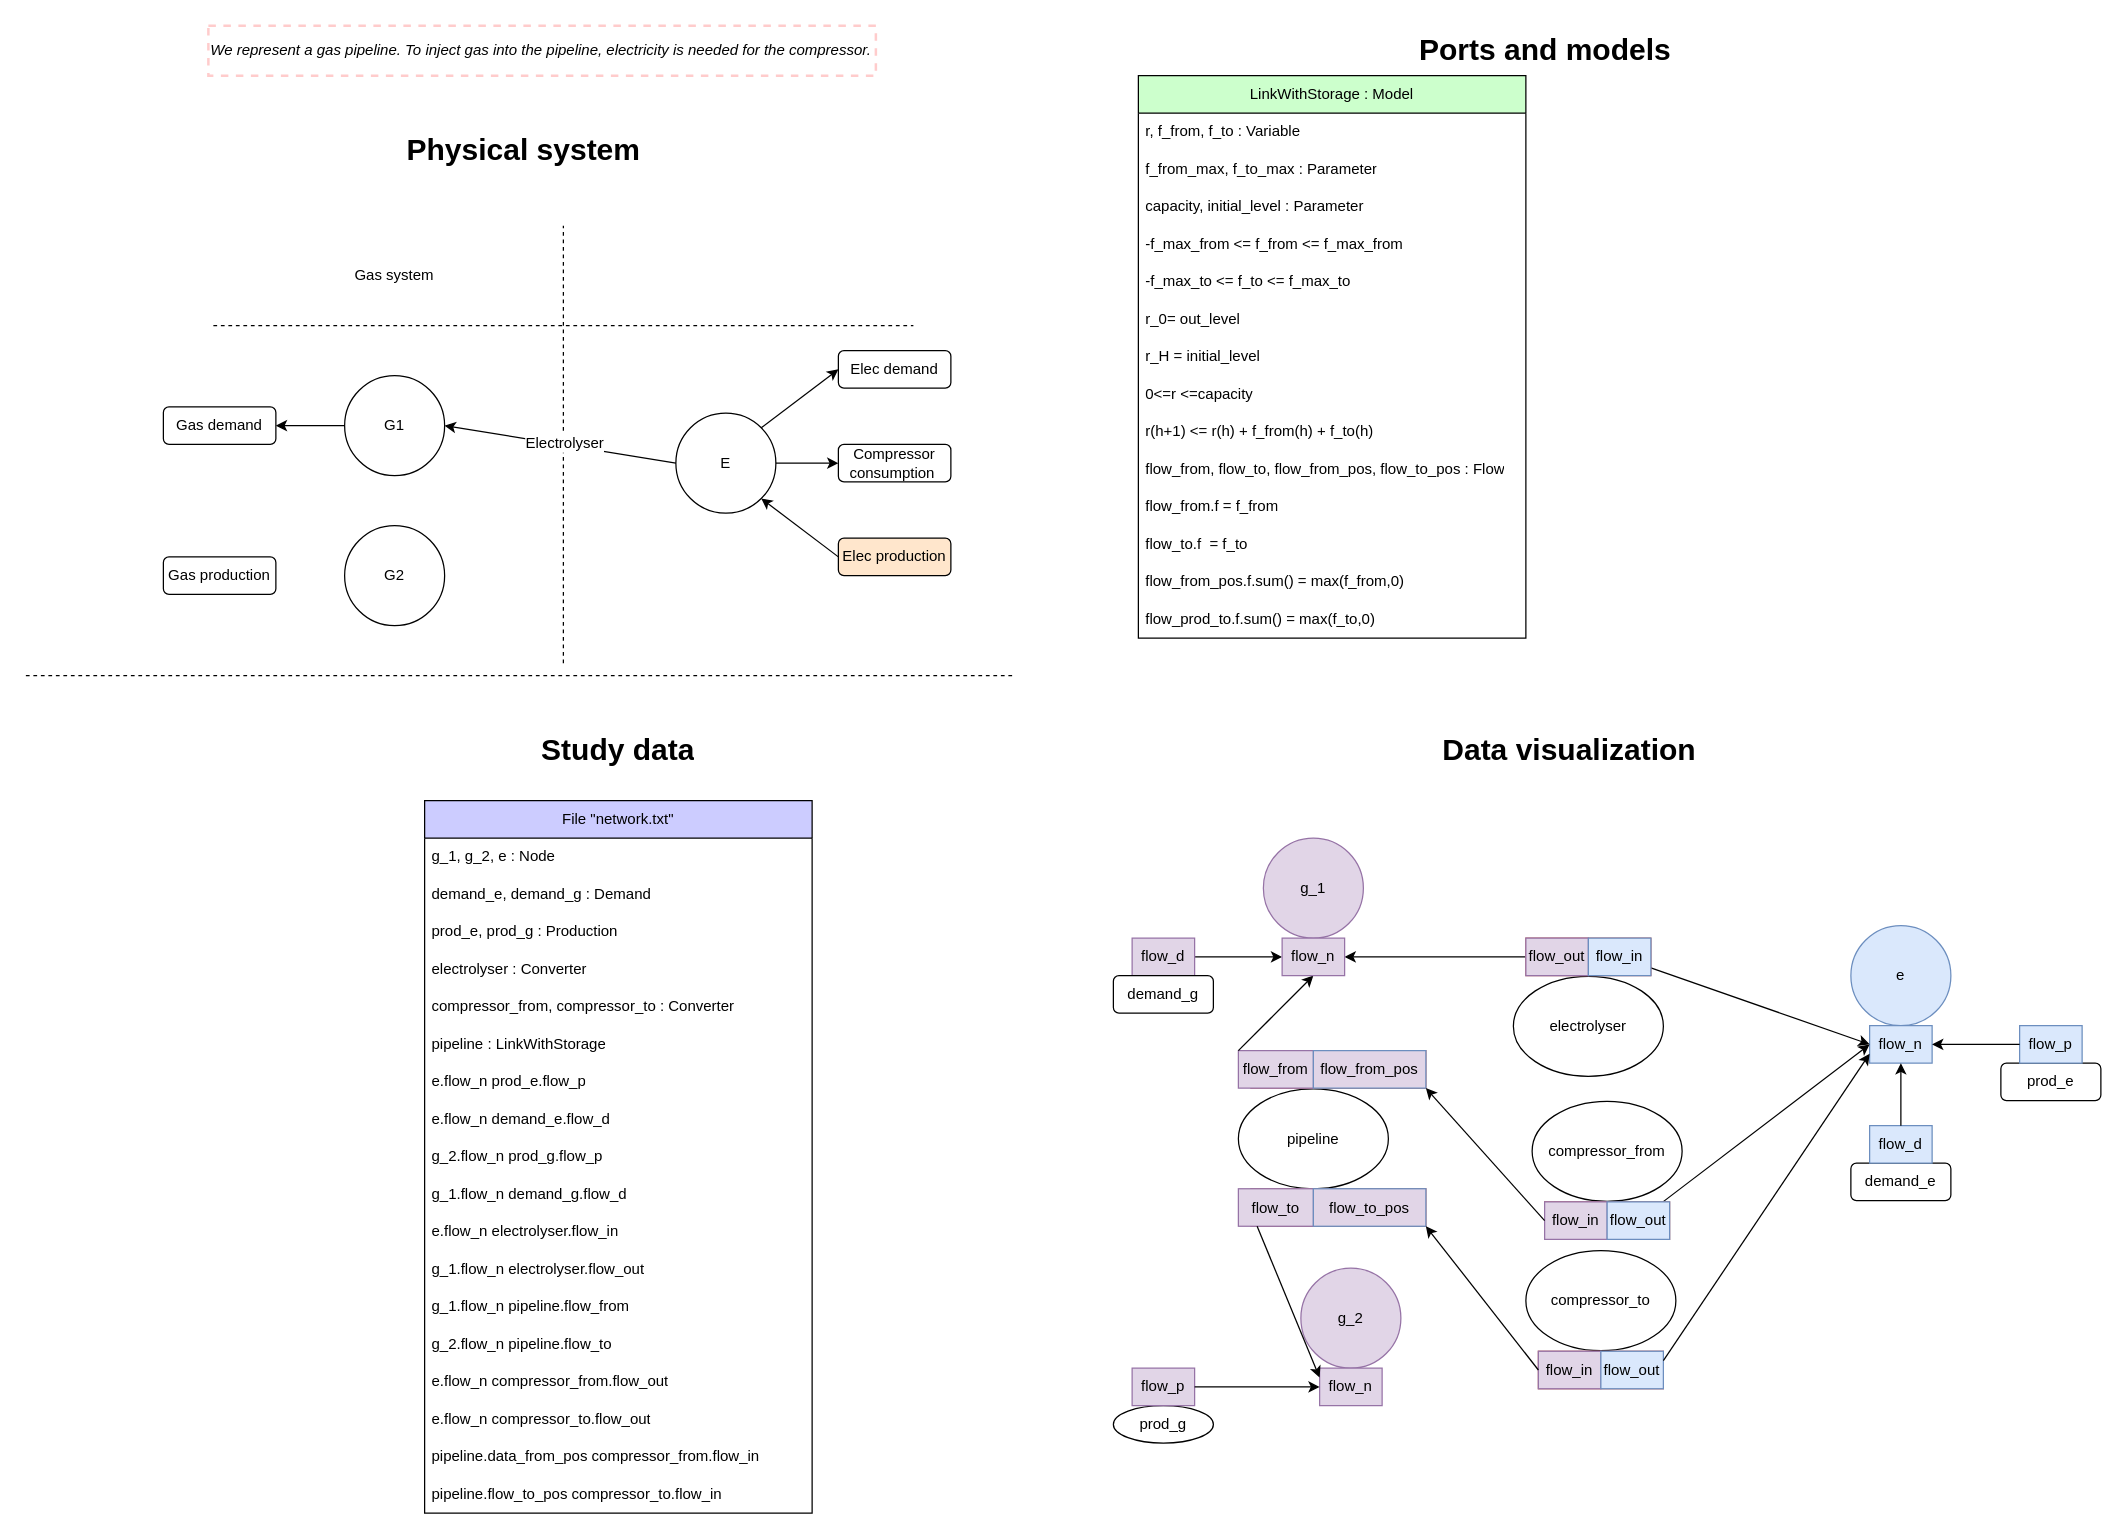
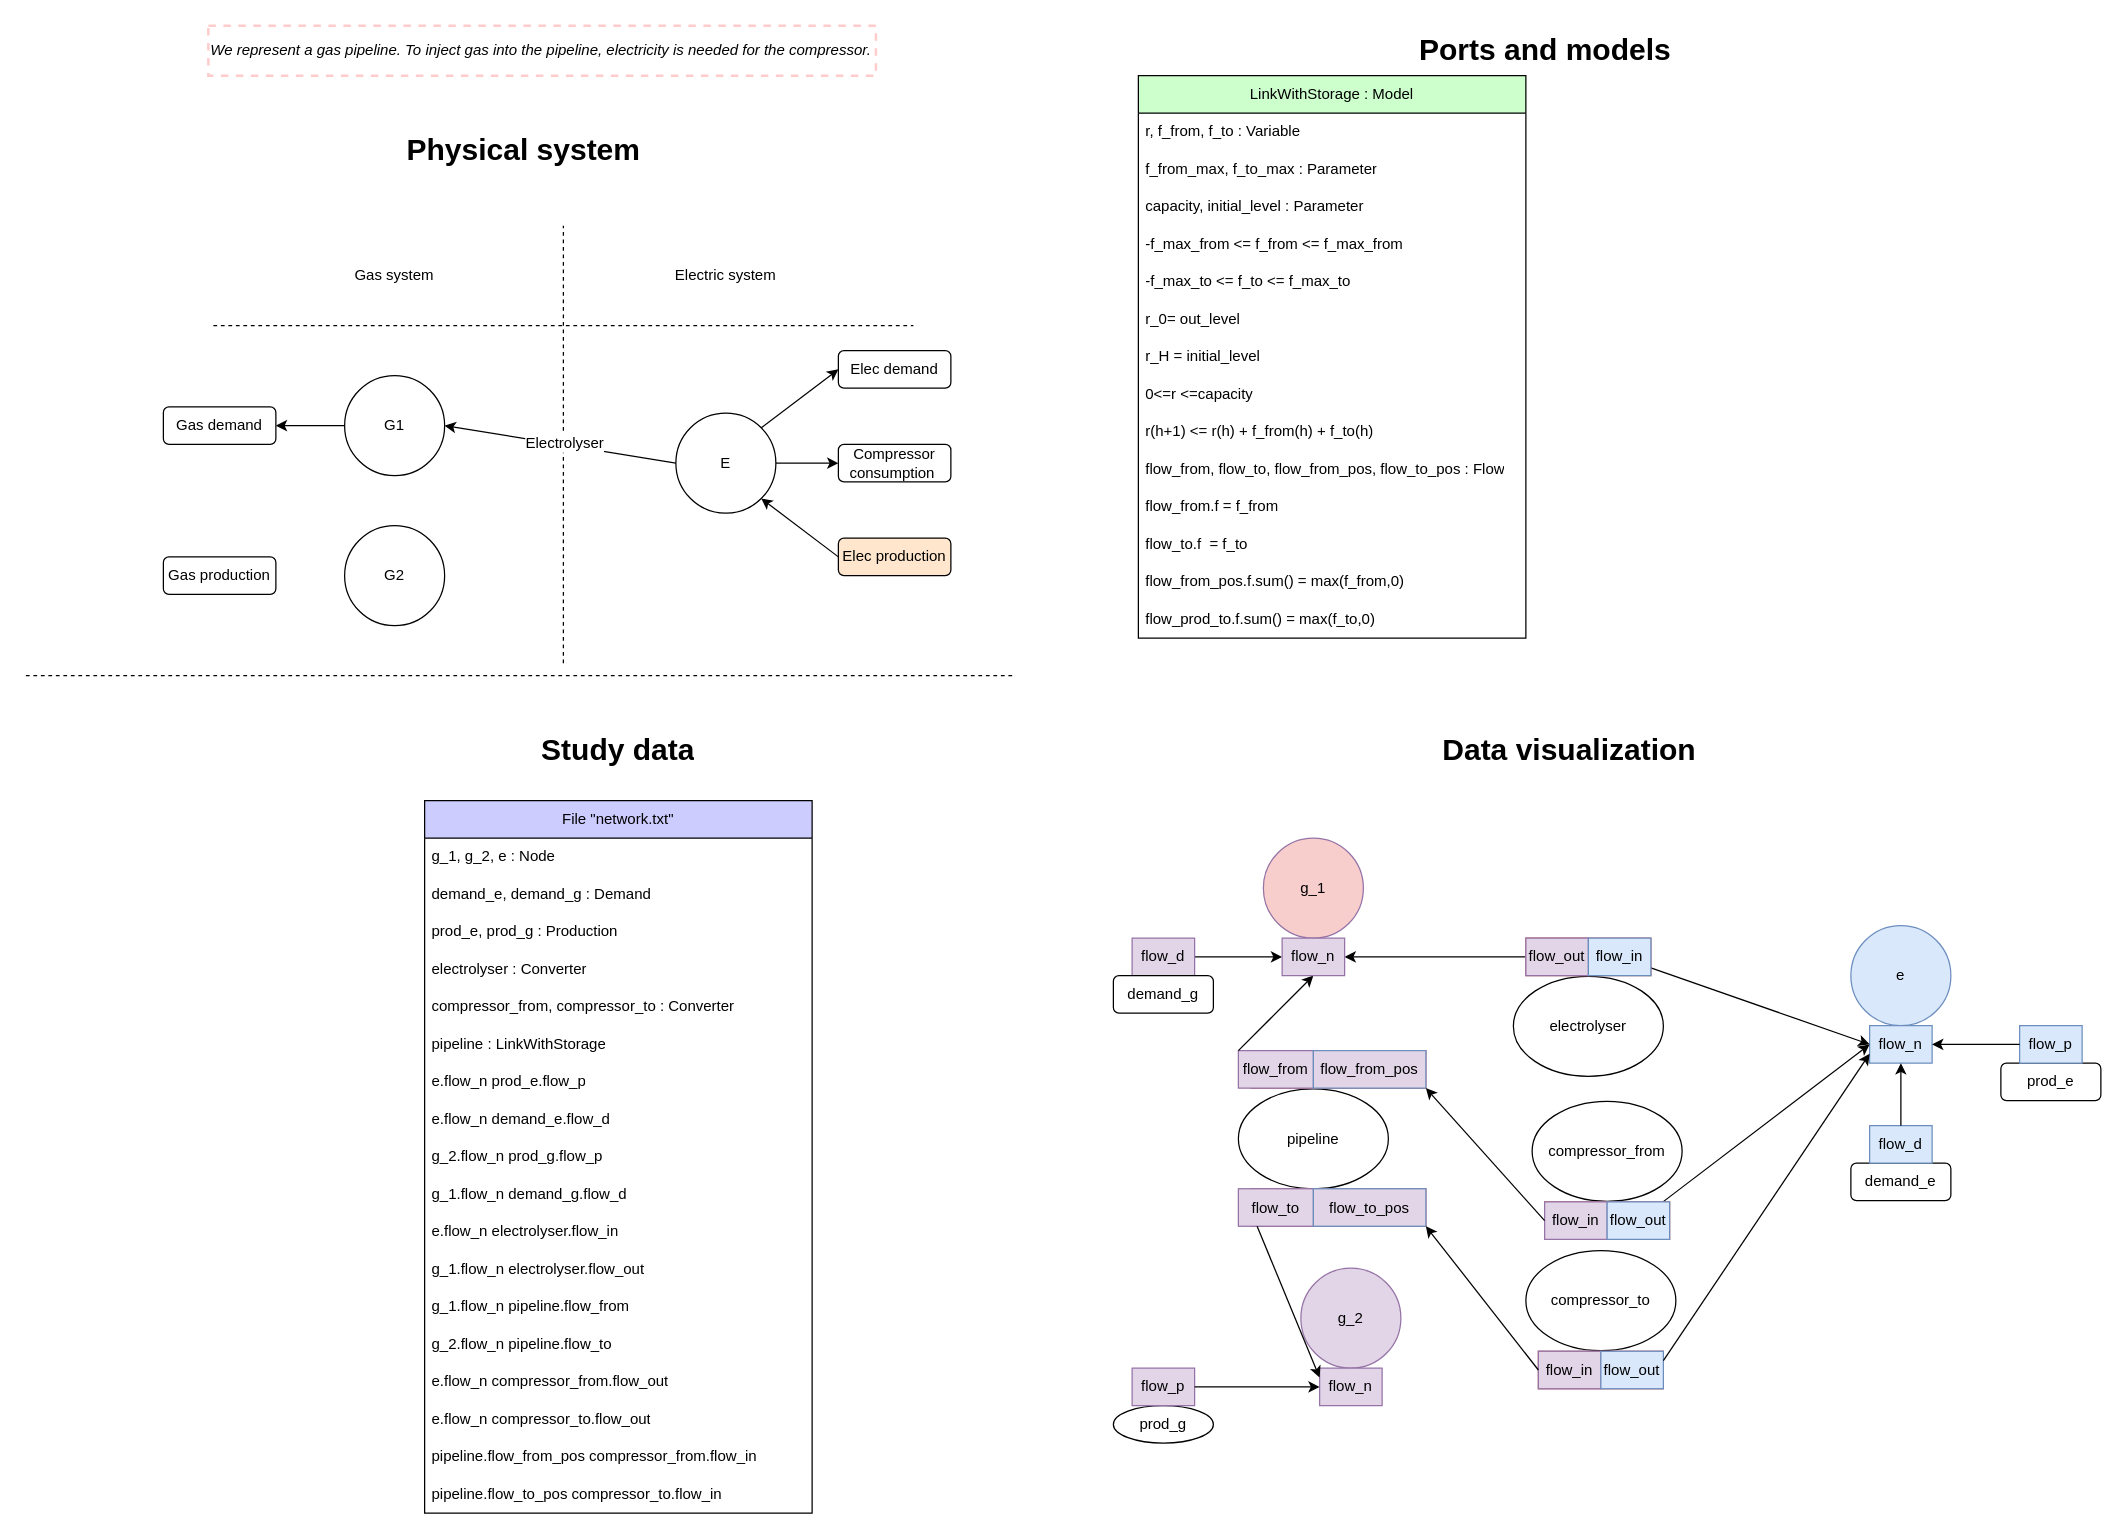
+ <mxCell id="5" value="Electric system" style="text;html=1;strokeColor=none;fillColor=none;align=center;verticalAlign=middle;whiteSpace=wrap;rounded=0;" parent="1" vertex="1"><mxGeometry x="525" y="200" width="110" height="40" as="geometry" /></mxCell>
- <mxCell id="97" value="&lt;font color=&quot;#000000&quot;&gt;g_1&lt;/font&gt;" style="ellipse;whiteSpace=wrap;html=1;aspect=fixed;fillColor=#e1d5e7;strokeColor=#9673a6;" parent="96" vertex="1"><mxGeometry width="80" height="80" as="geometry" /></mxCell>
+ <mxCell id="97" value="&lt;font color=&quot;#000000&quot;&gt;g_1&lt;/font&gt;" style="ellipse;whiteSpace=wrap;html=1;aspect=fixed;fillColor=#f8cecc;strokeColor=#9673a6;" parent="96" vertex="1"><mxGeometry width="80" height="80" as="geometry" /></mxCell>
- <mxCell id="52" value="pipeline.data_from_pos compressor_from.flow_in" style="text;strokeColor=none;fillColor=none;align=left;verticalAlign=middle;spacingLeft=4;spacingRight=4;overflow=hidden;points=[[0,0.5],[1,0.5]];portConstraint=eastwest;rotatable=0;whiteSpace=wrap;html=1;" parent="35" vertex="1"><mxGeometry y="510" width="310" height="30" as="geometry" /></mxCell>
+ <mxCell id="52" value="pipeline.flow_from_pos compressor_from.flow_in" style="text;strokeColor=none;fillColor=none;align=left;verticalAlign=middle;spacingLeft=4;spacingRight=4;overflow=hidden;points=[[0,0.5],[1,0.5]];portConstraint=eastwest;rotatable=0;whiteSpace=wrap;html=1;" parent="35" vertex="1"><mxGeometry y="510" width="310" height="30" as="geometry" /></mxCell>
